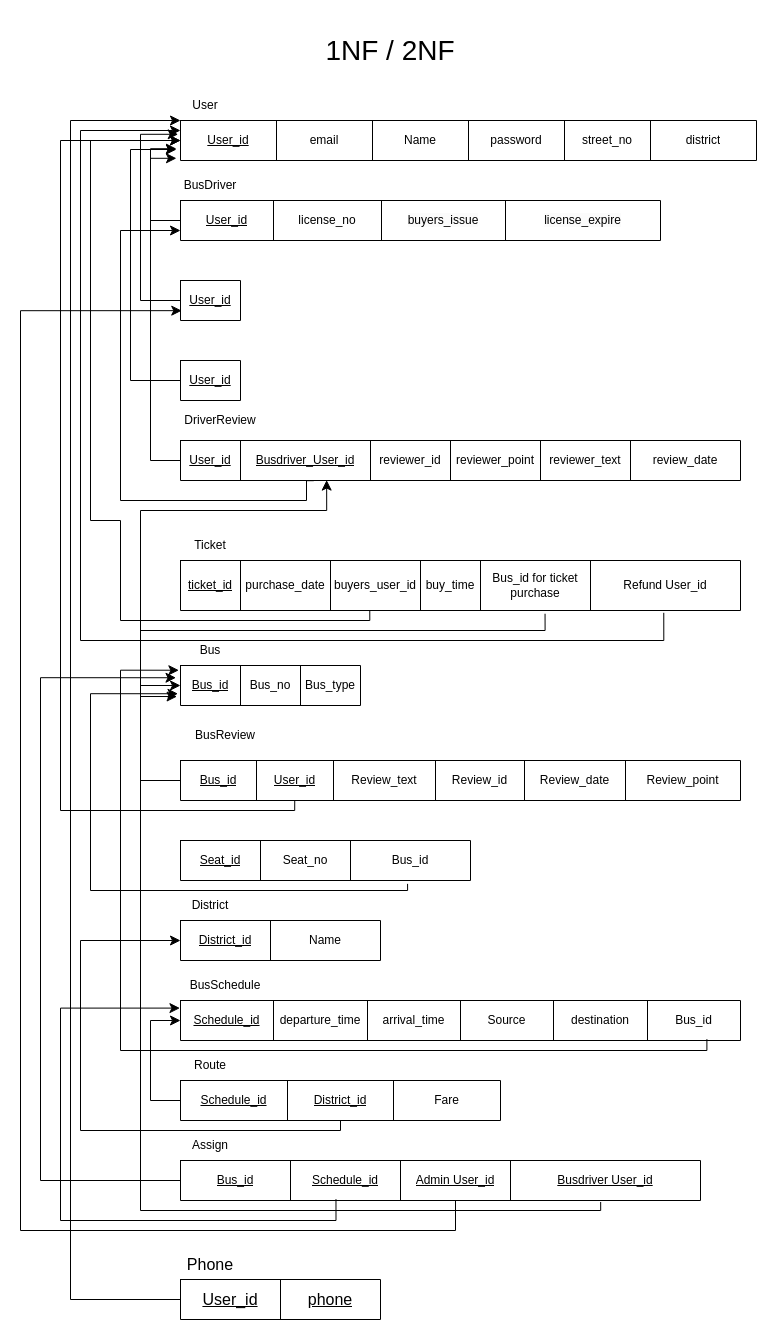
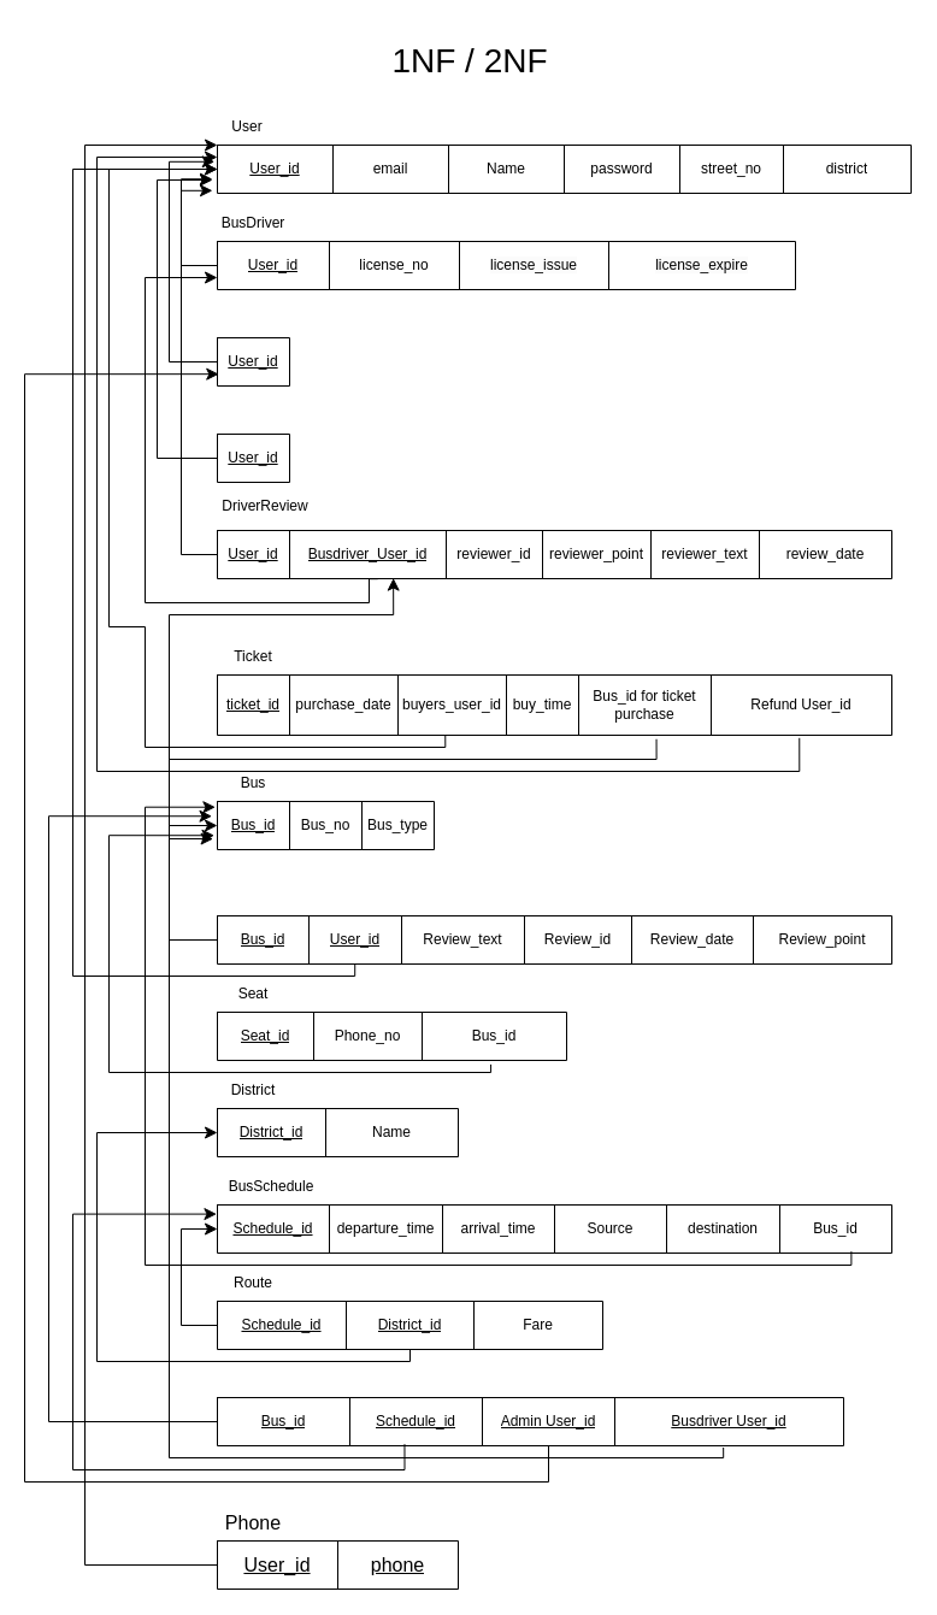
- <mxCell id="17" value="&lt;span style=&quot;color: rgb(0, 0, 0); font-family: Helvetica; font-size: 12px; font-style: normal; font-variant-ligatures: normal; font-variant-caps: normal; font-weight: 400; letter-spacing: normal; orphans: 2; text-align: center; text-indent: 0px; text-transform: none; widows: 2; word-spacing: 0px; -webkit-text-stroke-width: 0px; background-color: rgb(251, 251, 251); text-decoration-thickness: initial; text-decoration-style: initial; text-decoration-color: initial; float: none; display: inline !important;&quot;&gt;buyers_issue&lt;/span&gt;" style="shape=partialRectangle;html=1;whiteSpace=wrap;connectable=0;strokeColor=inherit;overflow=hidden;fillColor=none;top=0;left=0;bottom=0;right=0;pointerEvents=1;" parent="14" vertex="1"><mxGeometry x="201" width="124" height="40" as="geometry"><mxRectangle width="124" height="40" as="alternateBounds" /></mxGeometry></mxCell>
+ <mxCell id="17" value="&lt;span style=&quot;color: rgb(0, 0, 0); font-family: Helvetica; font-size: 12px; font-style: normal; font-variant-ligatures: normal; font-variant-caps: normal; font-weight: 400; letter-spacing: normal; orphans: 2; text-align: center; text-indent: 0px; text-transform: none; widows: 2; word-spacing: 0px; -webkit-text-stroke-width: 0px; background-color: rgb(251, 251, 251); text-decoration-thickness: initial; text-decoration-style: initial; text-decoration-color: initial; float: none; display: inline !important;&quot;&gt;license_issue&lt;/span&gt;" style="shape=partialRectangle;html=1;whiteSpace=wrap;connectable=0;strokeColor=inherit;overflow=hidden;fillColor=none;top=0;left=0;bottom=0;right=0;pointerEvents=1;" parent="14" vertex="1"><mxGeometry x="201" width="124" height="40" as="geometry"><mxRectangle width="124" height="40" as="alternateBounds" /></mxGeometry></mxCell>
- <mxCell id="54" value="BusReview" style="text;strokeColor=none;align=center;fillColor=none;html=1;verticalAlign=middle;whiteSpace=wrap;rounded=0;" parent="1" vertex="1"><mxGeometry x="180" y="720" width="90" height="30" as="geometry" /></mxCell>
+ <mxCell id="63" value="Seat" style="text;strokeColor=none;align=center;fillColor=none;html=1;verticalAlign=middle;whiteSpace=wrap;rounded=0;" parent="1" vertex="1"><mxGeometry x="180" y="810" width="60" height="30" as="geometry" /></mxCell>
- <mxCell id="67" value="Seat_no" style="shape=partialRectangle;html=1;whiteSpace=wrap;connectable=0;strokeColor=inherit;overflow=hidden;fillColor=none;top=0;left=0;bottom=0;right=0;pointerEvents=1;" parent="65" vertex="1"><mxGeometry x="80" width="90" height="40" as="geometry"><mxRectangle width="90" height="40" as="alternateBounds" /></mxGeometry></mxCell>
+ <mxCell id="67" value="Phone_no" style="shape=partialRectangle;html=1;whiteSpace=wrap;connectable=0;strokeColor=inherit;overflow=hidden;fillColor=none;top=0;left=0;bottom=0;right=0;pointerEvents=1;" parent="65" vertex="1"><mxGeometry x="80" width="90" height="40" as="geometry"><mxRectangle width="90" height="40" as="alternateBounds" /></mxGeometry></mxCell>
- <mxCell id="89" value="Assign" style="text;strokeColor=none;align=center;fillColor=none;html=1;verticalAlign=middle;whiteSpace=wrap;rounded=0;" parent="1" vertex="1"><mxGeometry x="180" y="1130" width="60" height="30" as="geometry" /></mxCell>
